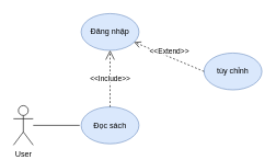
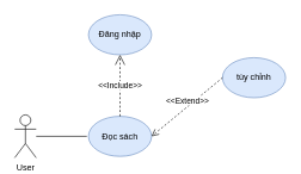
- <mxCell id="7" value="&amp;lt;&amp;lt;Extend&amp;gt;&amp;gt;" style="html=1;verticalAlign=bottom;endArrow=open;dashed=1;endSize=8;exitX=0;exitY=0.5;exitDx=0;exitDy=0;" edge="1" parent="1" source="6" target="4"><mxGeometry relative="1" as="geometry"><mxPoint x="245" y="121" as="sourcePoint" /><mxPoint x="165" y="121" as="targetPoint" /></mxGeometry></mxCell>
+ <mxCell id="7" value="&amp;lt;&amp;lt;Extend&amp;gt;&amp;gt;" style="html=1;verticalAlign=bottom;endArrow=open;dashed=1;endSize=8;exitX=0;exitY=0.5;exitDx=0;exitDy=0;entryX=1;entryY=0.5;entryDx=0;entryDy=0;" edge="1" parent="1" source="6" target="3"><mxGeometry relative="1" as="geometry"><mxPoint x="245" y="121" as="sourcePoint" /><mxPoint x="165" y="121" as="targetPoint" /></mxGeometry></mxCell>
